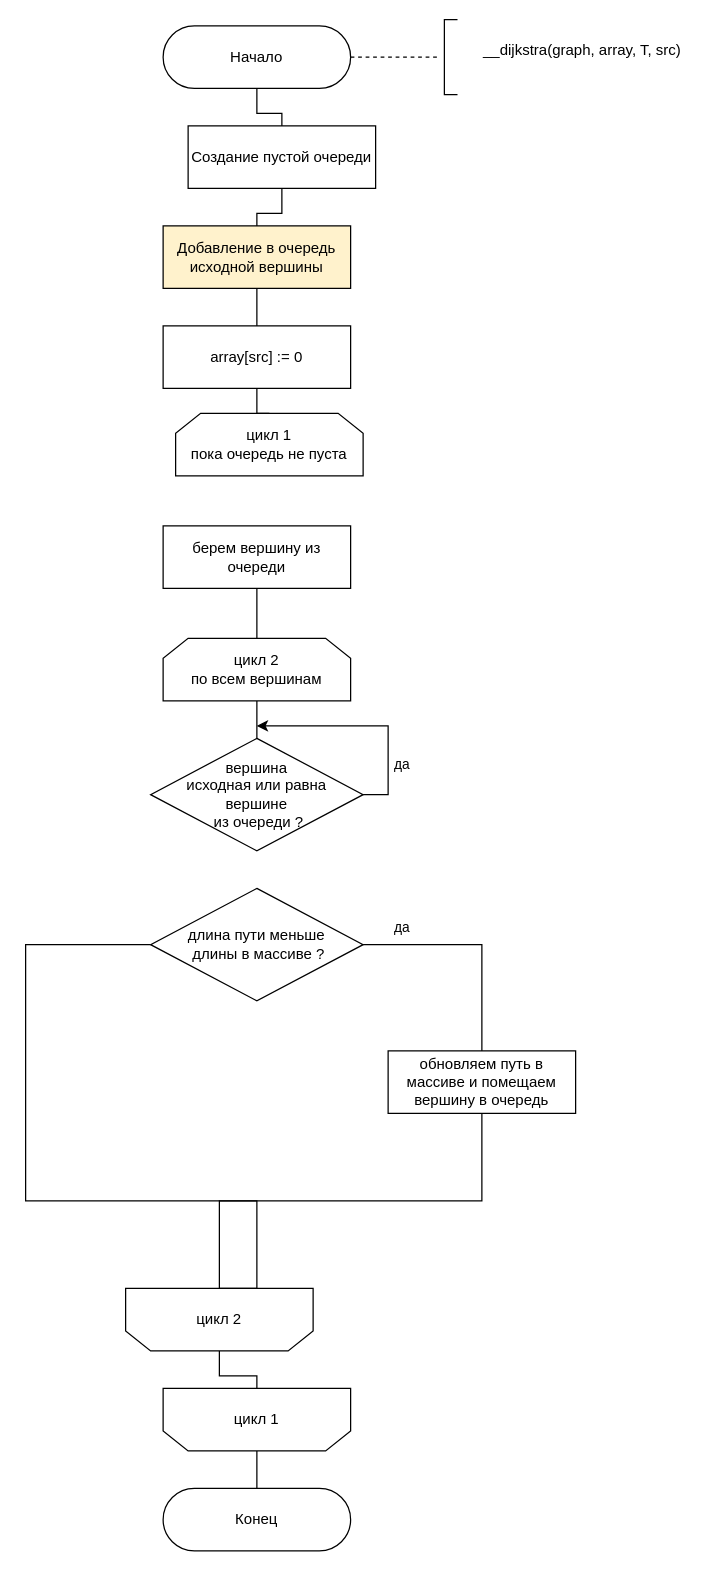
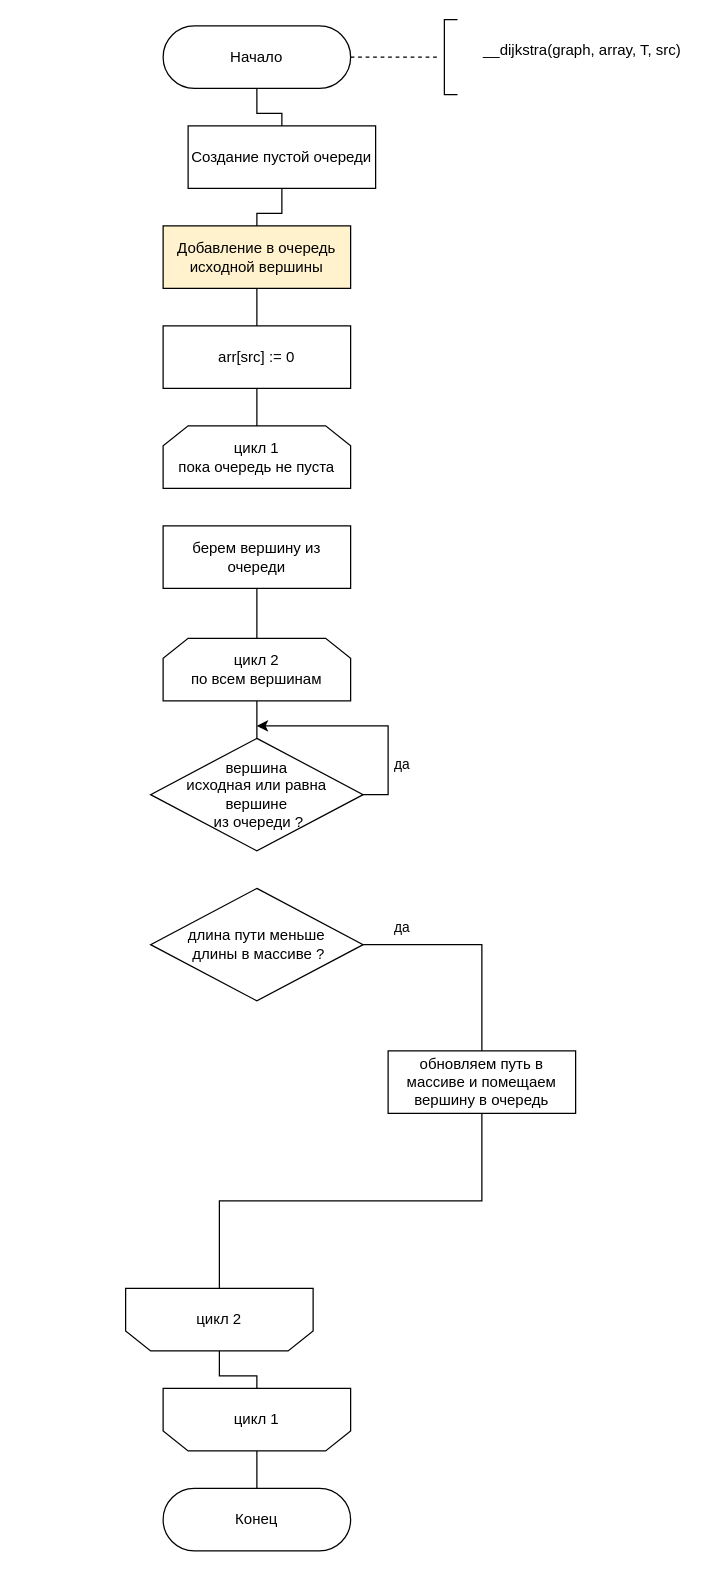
- <mxCell id="12" value="array[src] := 0" style="rounded=0;whiteSpace=wrap;html=1;" vertex="1" parent="1"><mxGeometry x="130" y="260" width="150" height="50" as="geometry" /></mxCell>
+ <mxCell id="12" value="arr[src] := 0" style="rounded=0;whiteSpace=wrap;html=1;" vertex="1" parent="1"><mxGeometry x="130" y="260" width="150" height="50" as="geometry" /></mxCell>
- <mxCell id="13" value="цикл 1&lt;br&gt;пока очередь не пуста" style="shape=loopLimit;whiteSpace=wrap;html=1;" vertex="1" parent="1"><mxGeometry x="140" y="330" width="150" height="50" as="geometry" /></mxCell>
+ <mxCell id="13" value="цикл 1&lt;br&gt;пока очередь не пуста" style="shape=loopLimit;whiteSpace=wrap;html=1;" vertex="1" parent="1"><mxGeometry x="130" y="340" width="150" height="50" as="geometry" /></mxCell>
- <mxCell id="25" style="edgeStyle=orthogonalEdgeStyle;rounded=0;orthogonalLoop=1;jettySize=auto;html=1;exitX=0;exitY=0.5;exitDx=0;exitDy=0;entryX=0.5;entryY=0;entryDx=0;entryDy=0;endArrow=none;endFill=0;" edge="1" parent="1" source="26" target="15"><mxGeometry relative="1" as="geometry"><Array as="points"><mxPoint x="20" y="755" /><mxPoint x="20" y="960" /><mxPoint x="205" y="960" /></Array></mxGeometry></mxCell>
